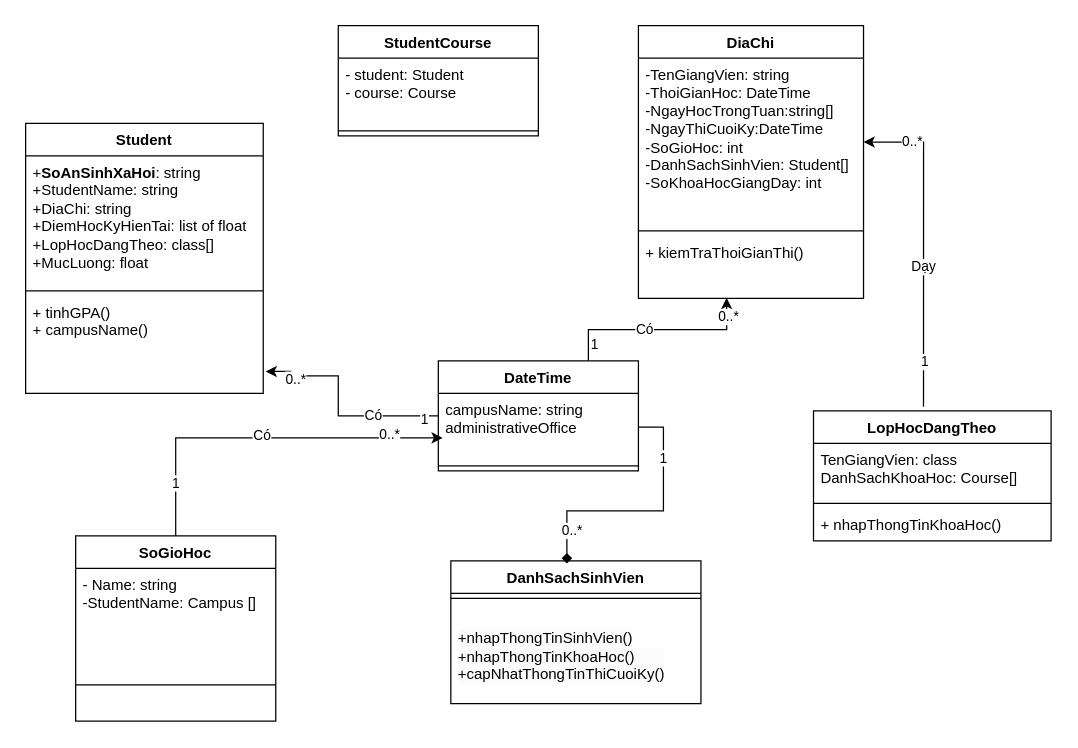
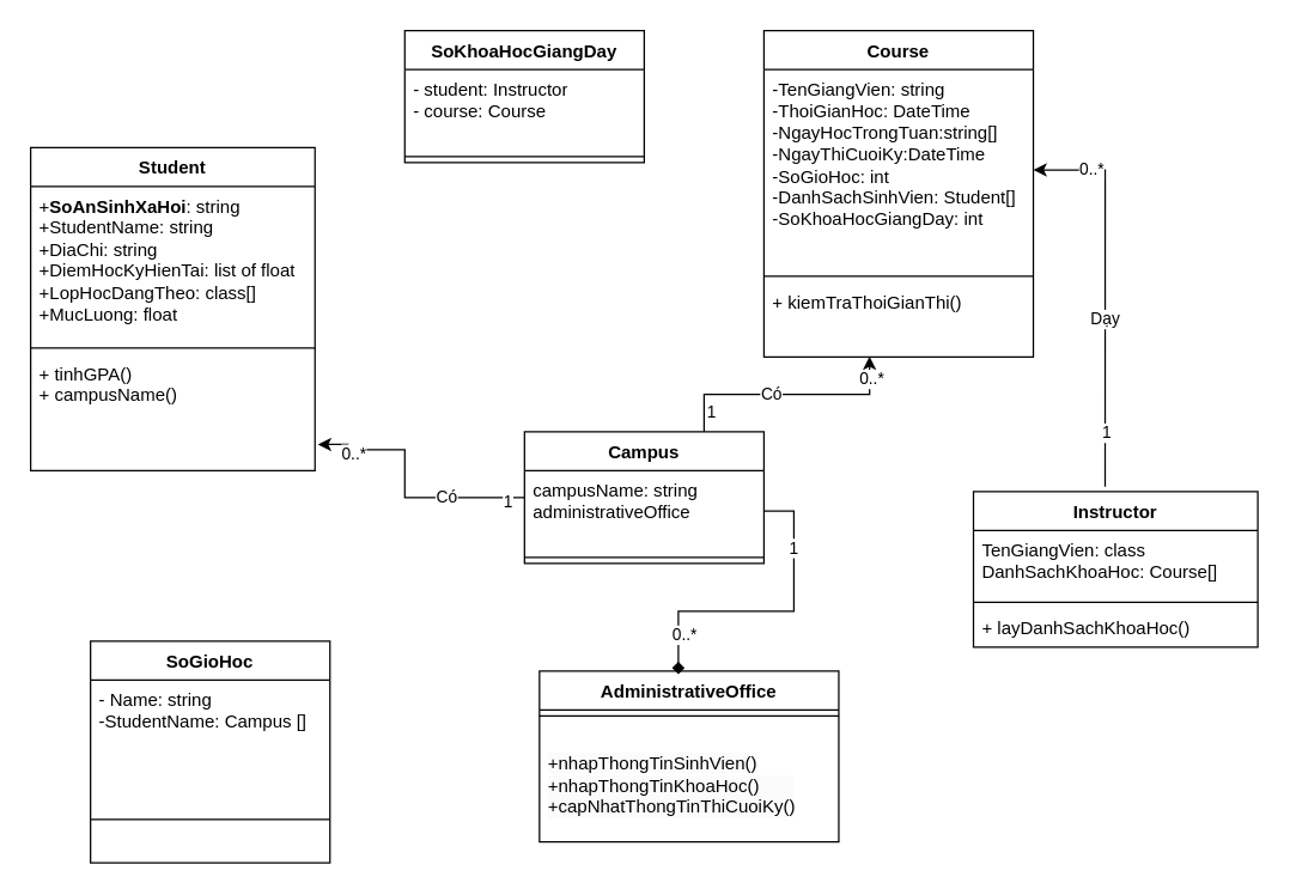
- <mxCell id="42" value="StudentCourse" style="swimlane;fontStyle=1;align=center;verticalAlign=top;childLayout=stackLayout;horizontal=1;startSize=26;horizontalStack=0;resizeParent=1;resizeParentMax=0;resizeLast=0;collapsible=1;marginBottom=0;whiteSpace=wrap;html=1;" parent="1" vertex="1"><mxGeometry x="270" y="20" width="160" height="88" as="geometry" /></mxCell>
+ <mxCell id="42" value="SoKhoaHocGiangDay" style="swimlane;fontStyle=1;align=center;verticalAlign=top;childLayout=stackLayout;horizontal=1;startSize=26;horizontalStack=0;resizeParent=1;resizeParentMax=0;resizeLast=0;collapsible=1;marginBottom=0;whiteSpace=wrap;html=1;" parent="1" vertex="1"><mxGeometry x="270" y="20" width="160" height="88" as="geometry" /></mxCell>
- <mxCell id="31" value="DiaChi" style="swimlane;fontStyle=1;align=center;verticalAlign=top;childLayout=stackLayout;horizontal=1;startSize=26;horizontalStack=0;resizeParent=1;resizeParentMax=0;resizeLast=0;collapsible=1;marginBottom=0;whiteSpace=wrap;html=1;" parent="1" vertex="1"><mxGeometry x="510" y="20" width="180" height="218" as="geometry" /></mxCell>
+ <mxCell id="31" value="Course" style="swimlane;fontStyle=1;align=center;verticalAlign=top;childLayout=stackLayout;horizontal=1;startSize=26;horizontalStack=0;resizeParent=1;resizeParentMax=0;resizeLast=0;collapsible=1;marginBottom=0;whiteSpace=wrap;html=1;" parent="1" vertex="1"><mxGeometry x="510" y="20" width="180" height="218" as="geometry" /></mxCell>
- <mxCell id="43" value="- student: Student&lt;div&gt;- course: Course&lt;br&gt;&lt;div&gt;&lt;br&gt;&lt;/div&gt;&lt;/div&gt;" style="text;strokeColor=none;fillColor=none;align=left;verticalAlign=top;spacingLeft=4;spacingRight=4;overflow=hidden;rotatable=0;points=[[0,0.5],[1,0.5]];portConstraint=eastwest;whiteSpace=wrap;html=1;" parent="42" vertex="1"><mxGeometry y="26" width="160" height="54" as="geometry" /></mxCell>
+ <mxCell id="43" value="- student: Instructor&lt;div&gt;- course: Course&lt;br&gt;&lt;div&gt;&lt;br&gt;&lt;/div&gt;&lt;/div&gt;" style="text;strokeColor=none;fillColor=none;align=left;verticalAlign=top;spacingLeft=4;spacingRight=4;overflow=hidden;rotatable=0;points=[[0,0.5],[1,0.5]];portConstraint=eastwest;whiteSpace=wrap;html=1;" parent="42" vertex="1"><mxGeometry y="26" width="160" height="54" as="geometry" /></mxCell>
- <mxCell id="12" value="DateTime" style="swimlane;fontStyle=1;align=center;verticalAlign=top;childLayout=stackLayout;horizontal=1;startSize=26;horizontalStack=0;resizeParent=1;resizeParentMax=0;resizeLast=0;collapsible=1;marginBottom=0;whiteSpace=wrap;html=1;" parent="1" vertex="1"><mxGeometry x="350" y="288" width="160" height="88" as="geometry" /></mxCell>
+ <mxCell id="12" value="Campus" style="swimlane;fontStyle=1;align=center;verticalAlign=top;childLayout=stackLayout;horizontal=1;startSize=26;horizontalStack=0;resizeParent=1;resizeParentMax=0;resizeLast=0;collapsible=1;marginBottom=0;whiteSpace=wrap;html=1;" parent="1" vertex="1"><mxGeometry x="350" y="288" width="160" height="88" as="geometry" /></mxCell>
- <mxCell id="35" value="LopHocDangTheo" style="swimlane;fontStyle=1;align=center;verticalAlign=top;childLayout=stackLayout;horizontal=1;startSize=26;horizontalStack=0;resizeParent=1;resizeParentMax=0;resizeLast=0;collapsible=1;marginBottom=0;whiteSpace=wrap;html=1;" parent="1" vertex="1"><mxGeometry x="650" y="328" width="190" height="104" as="geometry" /></mxCell>
+ <mxCell id="35" value="Instructor" style="swimlane;fontStyle=1;align=center;verticalAlign=top;childLayout=stackLayout;horizontal=1;startSize=26;horizontalStack=0;resizeParent=1;resizeParentMax=0;resizeLast=0;collapsible=1;marginBottom=0;whiteSpace=wrap;html=1;" parent="1" vertex="1"><mxGeometry x="650" y="328" width="190" height="104" as="geometry" /></mxCell>
- <mxCell id="15" style="edgeStyle=orthogonalEdgeStyle;rounded=0;orthogonalLoop=1;jettySize=auto;html=1;entryX=0.022;entryY=0.659;entryDx=0;entryDy=0;entryPerimeter=0;" parent="1" source="2" target="13" edge="1"><mxGeometry relative="1" as="geometry" /></mxCell>
- <mxCell id="16" value="Có" style="edgeLabel;html=1;align=center;verticalAlign=middle;resizable=0;points=[];" parent="15" vertex="1" connectable="0"><mxGeometry x="0.006" y="2" relative="1" as="geometry"><mxPoint as="offset" /></mxGeometry></mxCell>
- <mxCell id="17" value="1" style="edgeLabel;html=1;align=center;verticalAlign=middle;resizable=0;points=[];" parent="15" vertex="1" connectable="0"><mxGeometry x="-0.705" y="1" relative="1" as="geometry"><mxPoint as="offset" /></mxGeometry></mxCell>
- <mxCell id="18" value="0..*" style="edgeLabel;html=1;align=center;verticalAlign=middle;resizable=0;points=[];" vertex="1" connectable="0" parent="15"><mxGeometry x="0.707" y="3" relative="1" as="geometry"><mxPoint as="offset" /></mxGeometry></mxCell>
- <mxCell id="38" value="+ nhapThongTinKhoaHoc()" style="text;strokeColor=none;fillColor=none;align=left;verticalAlign=top;spacingLeft=4;spacingRight=4;overflow=hidden;rotatable=0;points=[[0,0.5],[1,0.5]];portConstraint=eastwest;whiteSpace=wrap;html=1;" parent="35" vertex="1"><mxGeometry y="78" width="190" height="26" as="geometry" /></mxCell>
+ <mxCell id="38" value="+ layDanhSachKhoaHoc()" style="text;strokeColor=none;fillColor=none;align=left;verticalAlign=top;spacingLeft=4;spacingRight=4;overflow=hidden;rotatable=0;points=[[0,0.5],[1,0.5]];portConstraint=eastwest;whiteSpace=wrap;html=1;" parent="35" vertex="1"><mxGeometry y="78" width="190" height="26" as="geometry" /></mxCell>
- <mxCell id="5" value="DanhSachSinhVien" style="swimlane;fontStyle=1;align=center;verticalAlign=top;childLayout=stackLayout;horizontal=1;startSize=26;horizontalStack=0;resizeParent=1;resizeParentMax=0;resizeLast=0;collapsible=1;marginBottom=0;whiteSpace=wrap;html=1;" parent="1" vertex="1"><mxGeometry x="360" y="448" width="200" height="114" as="geometry" /></mxCell>
+ <mxCell id="5" value="AdministrativeOffice" style="swimlane;fontStyle=1;align=center;verticalAlign=top;childLayout=stackLayout;horizontal=1;startSize=26;horizontalStack=0;resizeParent=1;resizeParentMax=0;resizeLast=0;collapsible=1;marginBottom=0;whiteSpace=wrap;html=1;" parent="1" vertex="1"><mxGeometry x="360" y="448" width="200" height="114" as="geometry" /></mxCell>
